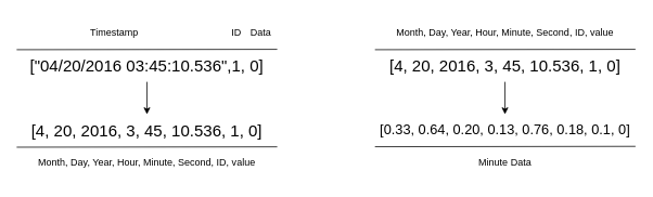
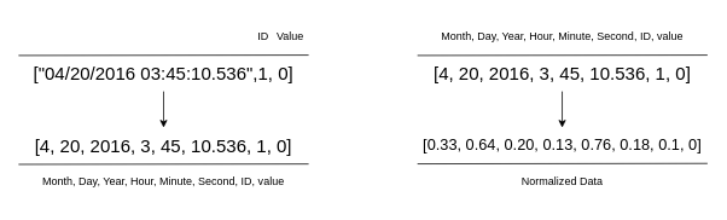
- <mxCell id="4" value="Timestamp" style="text;html=1;strokeColor=none;fillColor=none;align=center;verticalAlign=middle;whiteSpace=wrap;rounded=0;" vertex="1" parent="1"><mxGeometry x="100" y="30" width="80" height="20" as="geometry" /></mxCell>
- <mxCell id="6" value="Data" style="text;html=1;strokeColor=none;fillColor=none;align=center;verticalAlign=middle;whiteSpace=wrap;rounded=0;" vertex="1" parent="1"><mxGeometry x="300" y="30" width="40" height="20" as="geometry" /></mxCell>
+ <mxCell id="6" value="Value" style="text;html=1;strokeColor=none;fillColor=none;align=center;verticalAlign=middle;whiteSpace=wrap;rounded=0;" vertex="1" parent="1"><mxGeometry x="300" y="30" width="40" height="20" as="geometry" /></mxCell>
- <mxCell id="17" value="&lt;div&gt;Minute Data&lt;/div&gt;" style="text;html=1;strokeColor=none;fillColor=none;align=center;verticalAlign=middle;whiteSpace=wrap;rounded=0;" vertex="1" parent="1"><mxGeometry x="460" y="180" width="320" height="40" as="geometry" /></mxCell>
+ <mxCell id="17" value="&lt;div&gt;Normalized Data&lt;/div&gt;" style="text;html=1;strokeColor=none;fillColor=none;align=center;verticalAlign=middle;whiteSpace=wrap;rounded=0;" vertex="1" parent="1"><mxGeometry x="460" y="180" width="320" height="40" as="geometry" /></mxCell>
